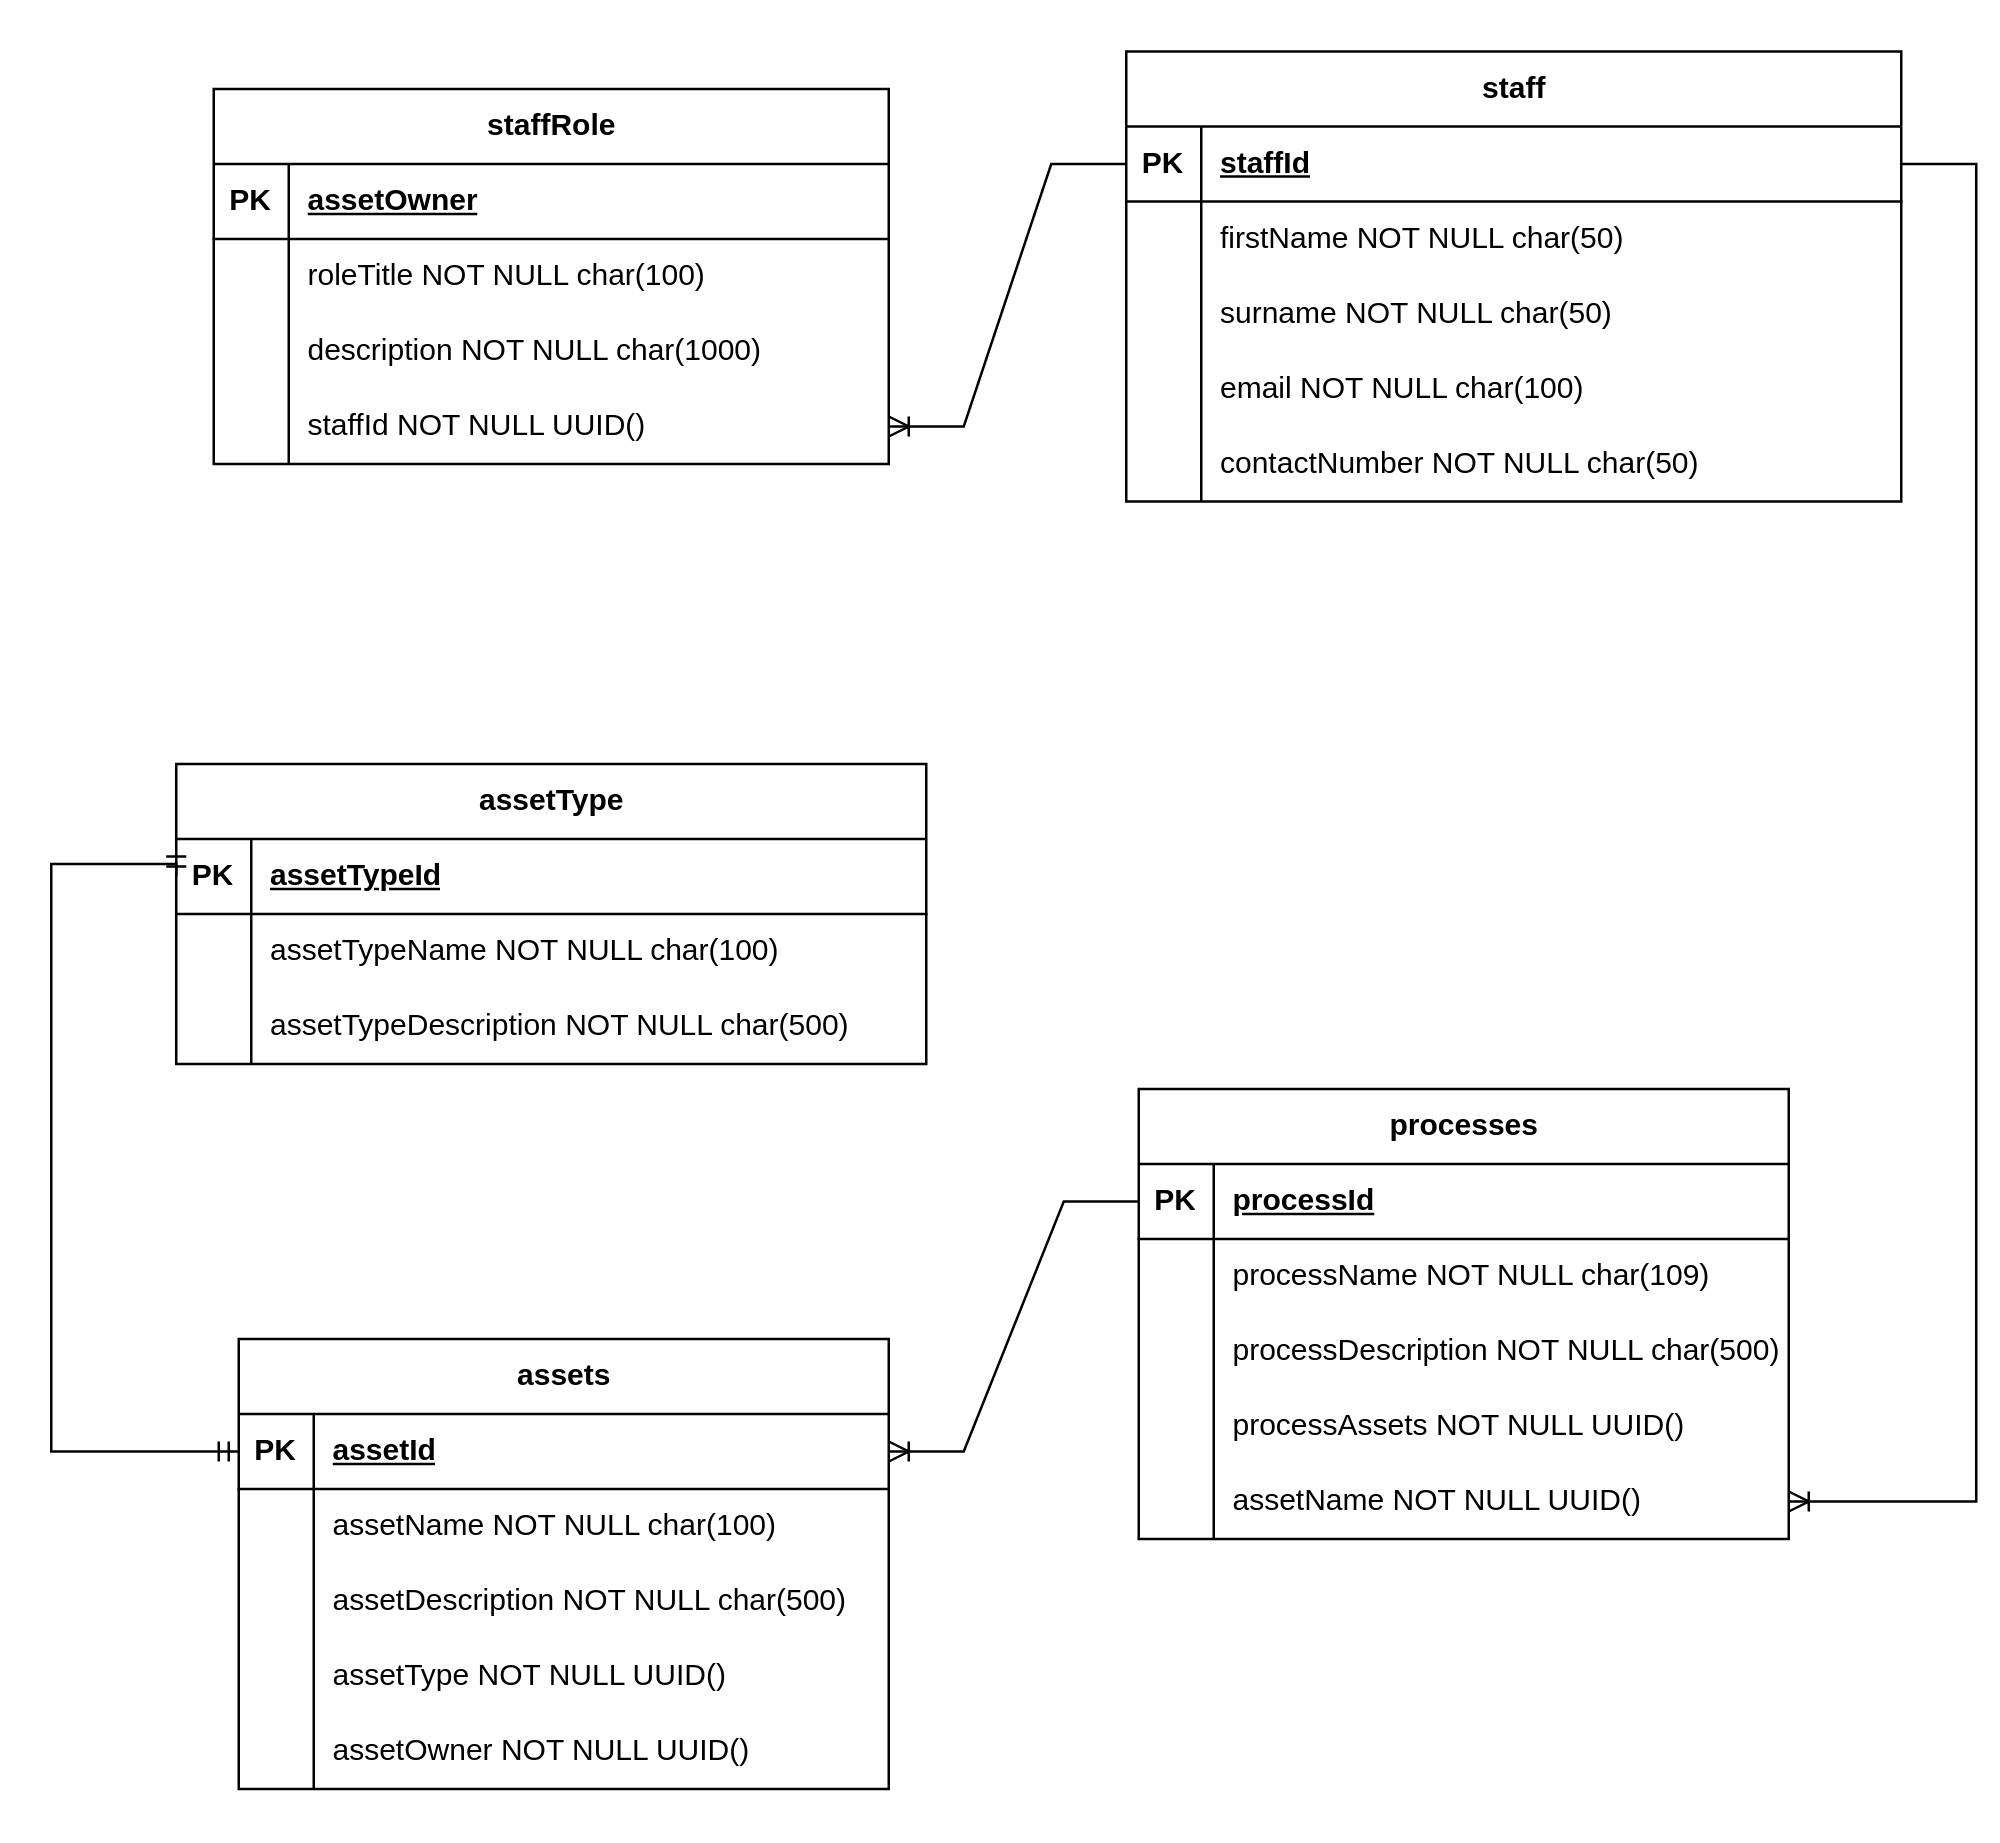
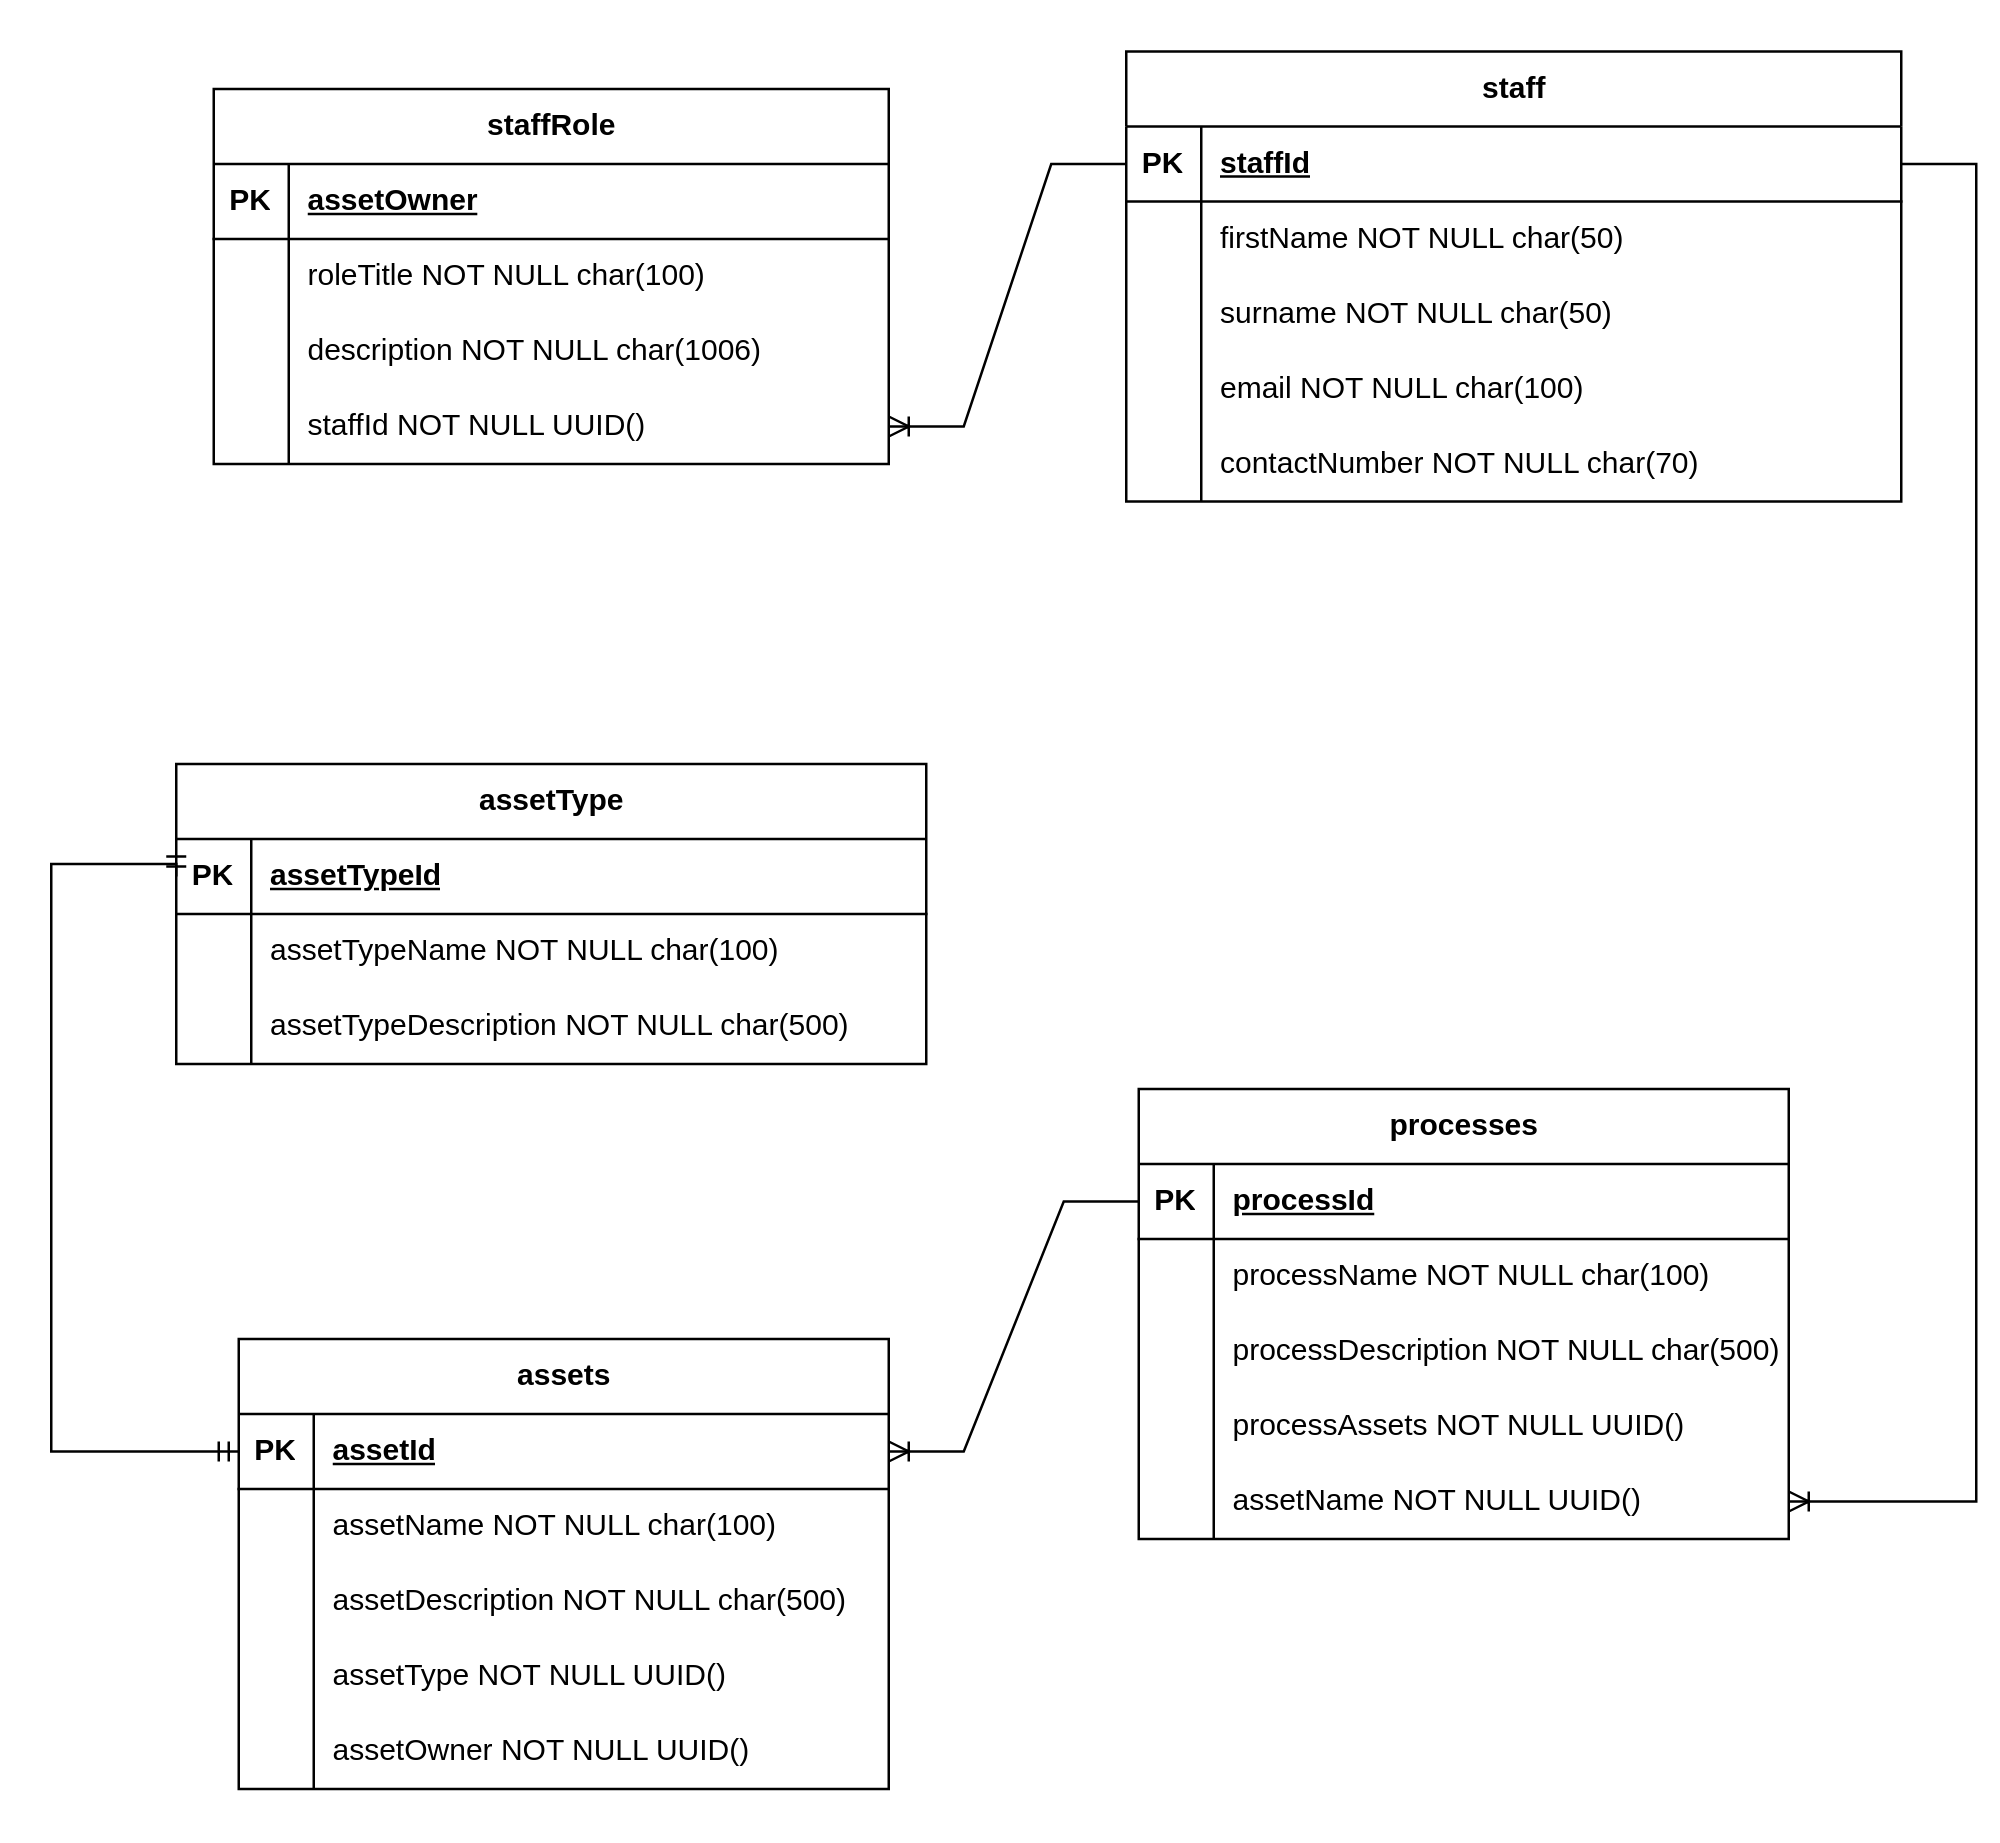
- <mxCell id="27" value="&lt;div&gt;description NOT NULL char(1000)&lt;/div&gt;" style="shape=partialRectangle;connectable=0;fillColor=none;top=0;left=0;bottom=0;right=0;align=left;spacingLeft=6;overflow=hidden;whiteSpace=wrap;html=1;" vertex="1" parent="25"><mxGeometry x="30" width="240" height="30" as="geometry"><mxRectangle width="240" height="30" as="alternateBounds" /></mxGeometry></mxCell>
+ <mxCell id="27" value="&lt;div&gt;description NOT NULL char(1006)&lt;/div&gt;" style="shape=partialRectangle;connectable=0;fillColor=none;top=0;left=0;bottom=0;right=0;align=left;spacingLeft=6;overflow=hidden;whiteSpace=wrap;html=1;" vertex="1" parent="25"><mxGeometry x="30" width="240" height="30" as="geometry"><mxRectangle width="240" height="30" as="alternateBounds" /></mxGeometry></mxCell>
- <mxCell id="17" value="contactNumber NOT NULL char(50)" style="shape=partialRectangle;connectable=0;fillColor=none;top=0;left=0;bottom=0;right=0;align=left;spacingLeft=6;overflow=hidden;whiteSpace=wrap;html=1;" vertex="1" parent="15"><mxGeometry x="30" width="280" height="30" as="geometry"><mxRectangle width="280" height="30" as="alternateBounds" /></mxGeometry></mxCell>
+ <mxCell id="17" value="contactNumber NOT NULL char(70)" style="shape=partialRectangle;connectable=0;fillColor=none;top=0;left=0;bottom=0;right=0;align=left;spacingLeft=6;overflow=hidden;whiteSpace=wrap;html=1;" vertex="1" parent="15"><mxGeometry x="30" width="280" height="30" as="geometry"><mxRectangle width="280" height="30" as="alternateBounds" /></mxGeometry></mxCell>
- <mxCell id="54" value="processName NOT NULL char(109)" style="shape=partialRectangle;connectable=0;fillColor=none;top=0;left=0;bottom=0;right=0;align=left;spacingLeft=6;overflow=hidden;whiteSpace=wrap;html=1;" vertex="1" parent="52"><mxGeometry x="30" width="230" height="30" as="geometry"><mxRectangle width="230" height="30" as="alternateBounds" /></mxGeometry></mxCell>
+ <mxCell id="54" value="processName NOT NULL char(100)" style="shape=partialRectangle;connectable=0;fillColor=none;top=0;left=0;bottom=0;right=0;align=left;spacingLeft=6;overflow=hidden;whiteSpace=wrap;html=1;" vertex="1" parent="52"><mxGeometry x="30" width="230" height="30" as="geometry"><mxRectangle width="230" height="30" as="alternateBounds" /></mxGeometry></mxCell>
